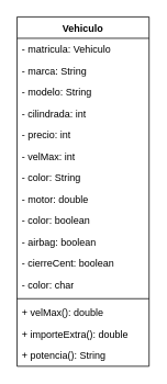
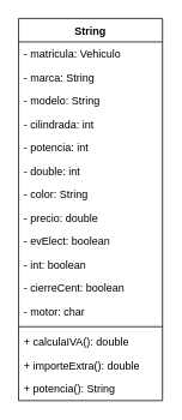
- <mxCell id="2" value="Vehiculo" style="swimlane;fontStyle=1;align=center;verticalAlign=top;childLayout=stackLayout;horizontal=1;startSize=26;horizontalStack=0;resizeParent=1;resizeParentMax=0;resizeLast=0;collapsible=1;marginBottom=0;whiteSpace=wrap;html=1;" vertex="1" parent="1"><mxGeometry x="20" y="20" width="160" height="424" as="geometry" /></mxCell>
+ <mxCell id="2" value="String" style="swimlane;fontStyle=1;align=center;verticalAlign=top;childLayout=stackLayout;horizontal=1;startSize=26;horizontalStack=0;resizeParent=1;resizeParentMax=0;resizeLast=0;collapsible=1;marginBottom=0;whiteSpace=wrap;html=1;" vertex="1" parent="1"><mxGeometry x="20" y="20" width="160" height="424" as="geometry" /></mxCell>
- <mxCell id="7" value="- precio: int" style="text;strokeColor=none;fillColor=none;align=left;verticalAlign=top;spacingLeft=4;spacingRight=4;overflow=hidden;rotatable=0;points=[[0,0.5],[1,0.5]];portConstraint=eastwest;whiteSpace=wrap;html=1;" vertex="1" parent="2"><mxGeometry y="130" width="160" height="26" as="geometry" /></mxCell>
+ <mxCell id="7" value="- potencia: int" style="text;strokeColor=none;fillColor=none;align=left;verticalAlign=top;spacingLeft=4;spacingRight=4;overflow=hidden;rotatable=0;points=[[0,0.5],[1,0.5]];portConstraint=eastwest;whiteSpace=wrap;html=1;" vertex="1" parent="2"><mxGeometry y="130" width="160" height="26" as="geometry" /></mxCell>
- <mxCell id="8" value="- velMax: int" style="text;strokeColor=none;fillColor=none;align=left;verticalAlign=top;spacingLeft=4;spacingRight=4;overflow=hidden;rotatable=0;points=[[0,0.5],[1,0.5]];portConstraint=eastwest;whiteSpace=wrap;html=1;" vertex="1" parent="2"><mxGeometry y="156" width="160" height="26" as="geometry" /></mxCell>
+ <mxCell id="8" value="- double: int" style="text;strokeColor=none;fillColor=none;align=left;verticalAlign=top;spacingLeft=4;spacingRight=4;overflow=hidden;rotatable=0;points=[[0,0.5],[1,0.5]];portConstraint=eastwest;whiteSpace=wrap;html=1;" vertex="1" parent="2"><mxGeometry y="156" width="160" height="26" as="geometry" /></mxCell>
- <mxCell id="10" value="- motor: double" style="text;strokeColor=none;fillColor=none;align=left;verticalAlign=top;spacingLeft=4;spacingRight=4;overflow=hidden;rotatable=0;points=[[0,0.5],[1,0.5]];portConstraint=eastwest;whiteSpace=wrap;html=1;" vertex="1" parent="2"><mxGeometry y="208" width="160" height="26" as="geometry" /></mxCell>
+ <mxCell id="10" value="- precio: double" style="text;strokeColor=none;fillColor=none;align=left;verticalAlign=top;spacingLeft=4;spacingRight=4;overflow=hidden;rotatable=0;points=[[0,0.5],[1,0.5]];portConstraint=eastwest;whiteSpace=wrap;html=1;" vertex="1" parent="2"><mxGeometry y="208" width="160" height="26" as="geometry" /></mxCell>
- <mxCell id="11" value="- color: boolean" style="text;strokeColor=none;fillColor=none;align=left;verticalAlign=top;spacingLeft=4;spacingRight=4;overflow=hidden;rotatable=0;points=[[0,0.5],[1,0.5]];portConstraint=eastwest;whiteSpace=wrap;html=1;" vertex="1" parent="2"><mxGeometry y="234" width="160" height="26" as="geometry" /></mxCell>
+ <mxCell id="11" value="- evElect: boolean" style="text;strokeColor=none;fillColor=none;align=left;verticalAlign=top;spacingLeft=4;spacingRight=4;overflow=hidden;rotatable=0;points=[[0,0.5],[1,0.5]];portConstraint=eastwest;whiteSpace=wrap;html=1;" vertex="1" parent="2"><mxGeometry y="234" width="160" height="26" as="geometry" /></mxCell>
- <mxCell id="12" value="- airbag: boolean" style="text;strokeColor=none;fillColor=none;align=left;verticalAlign=top;spacingLeft=4;spacingRight=4;overflow=hidden;rotatable=0;points=[[0,0.5],[1,0.5]];portConstraint=eastwest;whiteSpace=wrap;html=1;" vertex="1" parent="2"><mxGeometry y="260" width="160" height="26" as="geometry" /></mxCell>
+ <mxCell id="12" value="- int: boolean" style="text;strokeColor=none;fillColor=none;align=left;verticalAlign=top;spacingLeft=4;spacingRight=4;overflow=hidden;rotatable=0;points=[[0,0.5],[1,0.5]];portConstraint=eastwest;whiteSpace=wrap;html=1;" vertex="1" parent="2"><mxGeometry y="260" width="160" height="26" as="geometry" /></mxCell>
- <mxCell id="14" value="- color: char" style="text;strokeColor=none;fillColor=none;align=left;verticalAlign=top;spacingLeft=4;spacingRight=4;overflow=hidden;rotatable=0;points=[[0,0.5],[1,0.5]];portConstraint=eastwest;whiteSpace=wrap;html=1;" vertex="1" parent="2"><mxGeometry y="312" width="160" height="26" as="geometry" /></mxCell>
+ <mxCell id="14" value="- motor: char" style="text;strokeColor=none;fillColor=none;align=left;verticalAlign=top;spacingLeft=4;spacingRight=4;overflow=hidden;rotatable=0;points=[[0,0.5],[1,0.5]];portConstraint=eastwest;whiteSpace=wrap;html=1;" vertex="1" parent="2"><mxGeometry y="312" width="160" height="26" as="geometry" /></mxCell>
- <mxCell id="16" value="+ velMax(): double" style="text;strokeColor=none;fillColor=none;align=left;verticalAlign=top;spacingLeft=4;spacingRight=4;overflow=hidden;rotatable=0;points=[[0,0.5],[1,0.5]];portConstraint=eastwest;whiteSpace=wrap;html=1;" vertex="1" parent="2"><mxGeometry y="346" width="160" height="26" as="geometry" /></mxCell>
+ <mxCell id="16" value="+ calculaIVA(): double" style="text;strokeColor=none;fillColor=none;align=left;verticalAlign=top;spacingLeft=4;spacingRight=4;overflow=hidden;rotatable=0;points=[[0,0.5],[1,0.5]];portConstraint=eastwest;whiteSpace=wrap;html=1;" vertex="1" parent="2"><mxGeometry y="346" width="160" height="26" as="geometry" /></mxCell>
